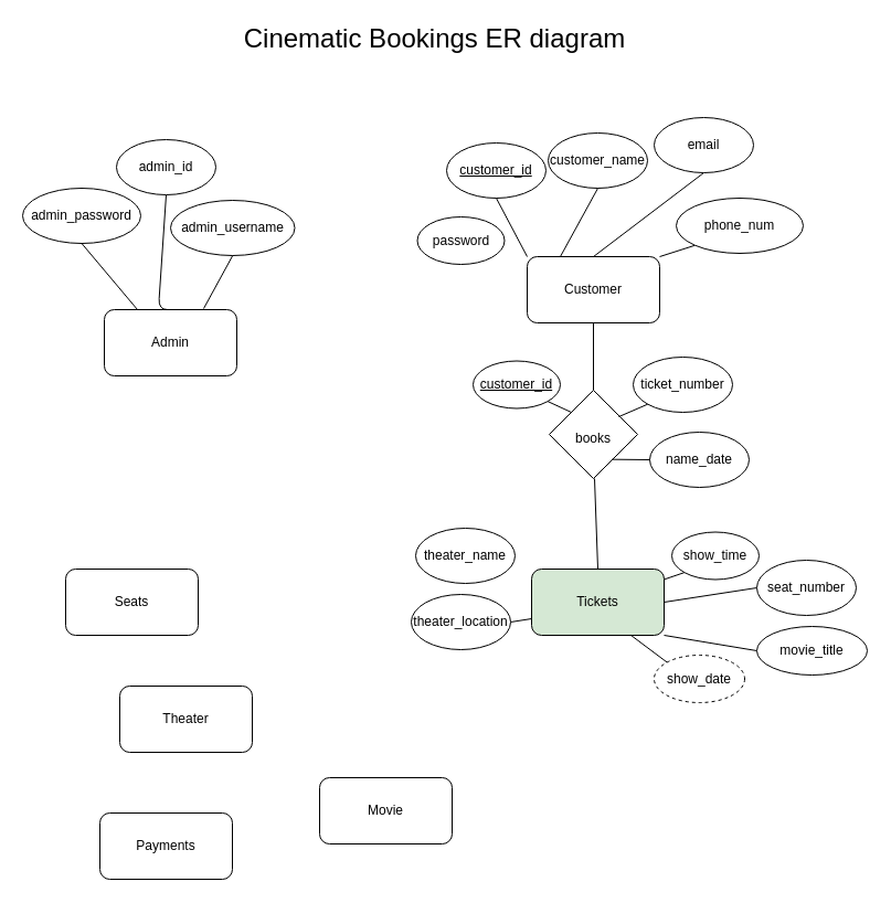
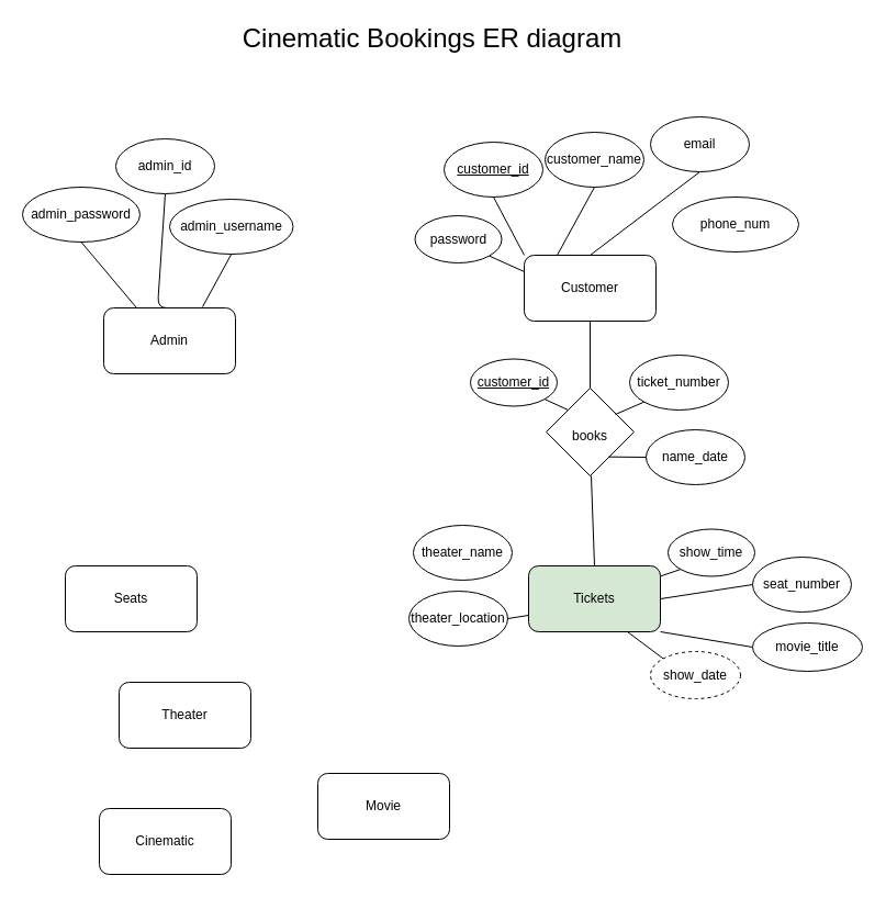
- <mxCell id="29" style="edgeStyle=none;html=1;exitX=0;exitY=1;exitDx=0;exitDy=0;entryX=1;entryY=0;entryDx=0;entryDy=0;fontSize=12;startArrow=none;startFill=0;endArrow=none;endFill=0;" edge="1" parent="1" source="30" target="3"><mxGeometry relative="1" as="geometry" /></mxCell>
+ <mxCell id="39" style="edgeStyle=none;html=1;exitX=1;exitY=1;exitDx=0;exitDy=0;entryX=0;entryY=0.25;entryDx=0;entryDy=0;fontSize=12;startArrow=none;startFill=0;endArrow=none;endFill=0;" edge="1" parent="1" source="40" target="3"><mxGeometry relative="1" as="geometry" /></mxCell>
- <mxCell id="45" value="Payments" style="rounded=1;whiteSpace=wrap;html=1;" vertex="1" parent="1"><mxGeometry x="90" y="736" width="120" height="60" as="geometry" /></mxCell>
+ <mxCell id="45" value="Cinematic" style="rounded=1;whiteSpace=wrap;html=1;" vertex="1" parent="1"><mxGeometry x="90" y="736" width="120" height="60" as="geometry" /></mxCell>
